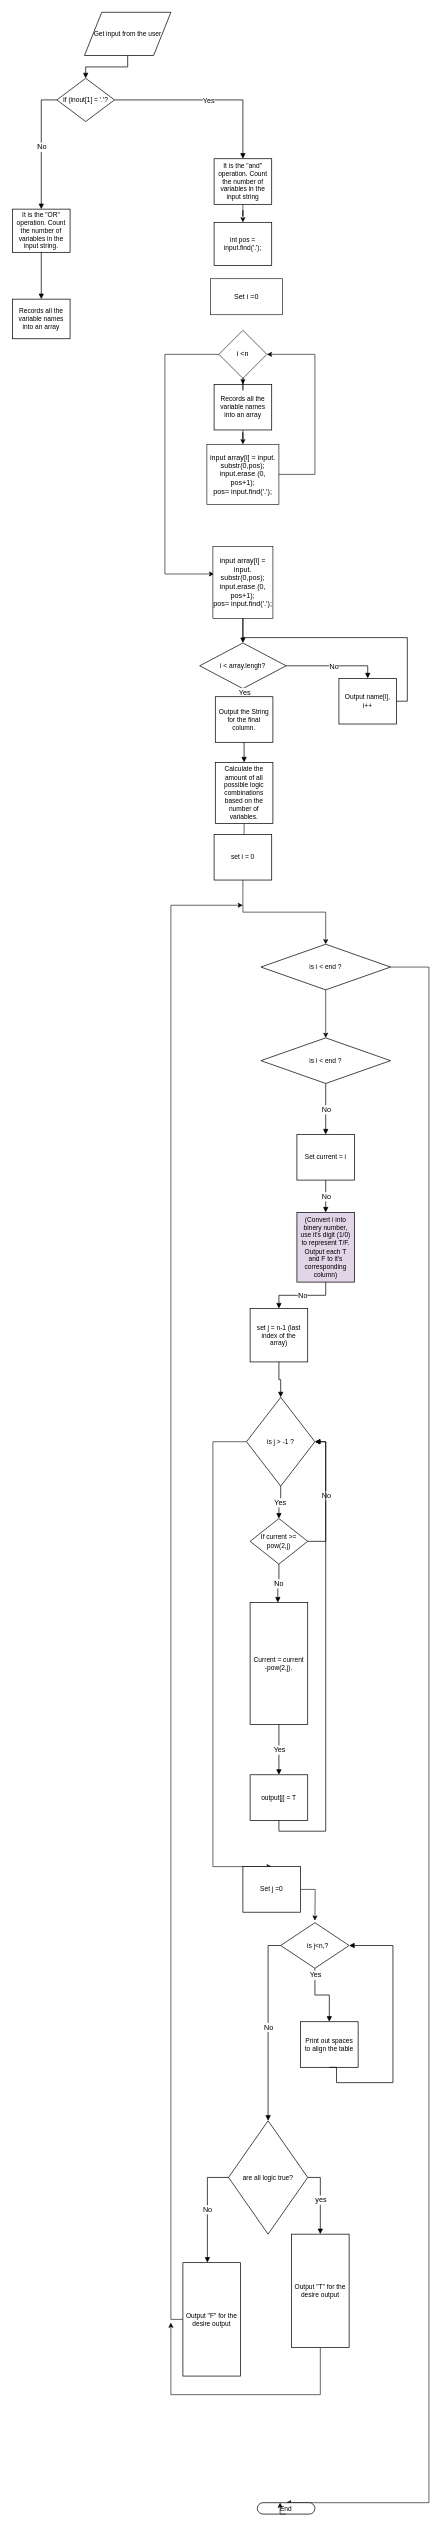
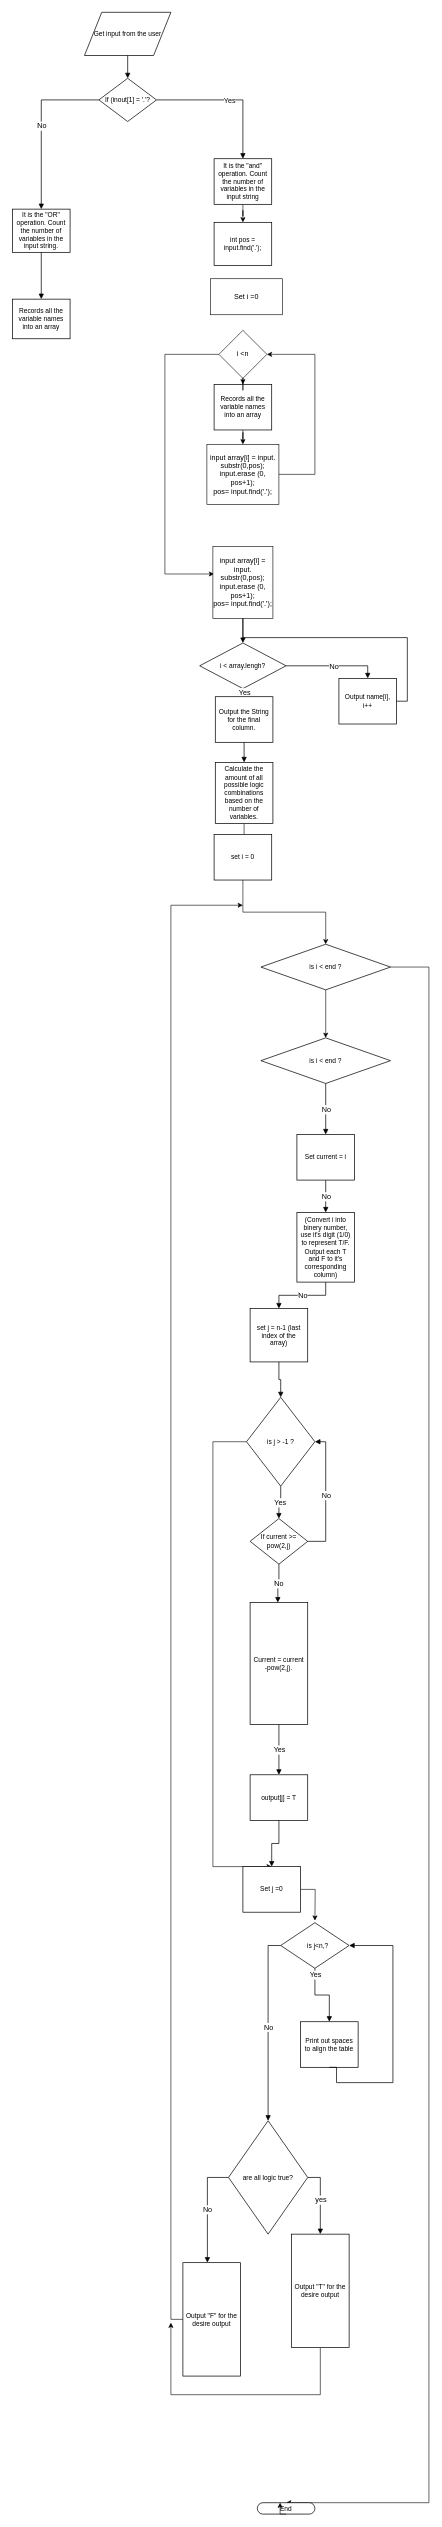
- <mxCell id="3" value="If (inout[1] = '.'?" style="html=1;whiteSpace=wrap;rhombus;fontSize=11;fontColor=#000000;spacing=5;strokeOpacity=100;strokeWidth=1.2;" vertex="1" parent="1"><mxGeometry x="94" y="130" width="96" height="72" as="geometry" /></mxCell>
+ <mxCell id="3" value="If (inout[1] = '.'?" style="html=1;whiteSpace=wrap;rhombus;fontSize=11;fontColor=#000000;spacing=5;strokeOpacity=100;strokeWidth=1.2;" vertex="1" parent="1"><mxGeometry x="164" y="130" width="96" height="72" as="geometry" /></mxCell>
- <mxCell id="74" value="(Convert i into binery number, use it's digit (1/0) to represent T/F. Output each T and F to it's corresponding column)" style="html=1;whiteSpace=wrap;fontSize=11;fontColor=#000000;spacing=5;strokeOpacity=100;strokeWidth=1.2;fillColor=#e1d5e7;" vertex="1" parent="1"><mxGeometry x="494" y="2020" width="96" height="116" as="geometry" /></mxCell>
+ <mxCell id="74" value="(Convert i into binery number, use it's digit (1/0) to represent T/F. Output each T and F to it's corresponding column)" style="html=1;whiteSpace=wrap;;fontSize=11;fontColor=#000000;spacing=5;strokeOpacity=100;strokeWidth=1.2;" vertex="1" parent="1"><mxGeometry x="494" y="2020" width="96" height="116" as="geometry" /></mxCell>
- <mxCell id="67" value="" style="html=1;jettySize=18;fontSize=11;strokeWidth=1.2;rounded=1;arcSize=0;edgeStyle=orthogonalEdgeStyle;startArrow=none;endArrow=block;endFill=1;exitX=0.5;exitY=1.008;exitPerimeter=1;entryX=1.007;entryY=0.5;entryPerimeter=1;" edge="1" parent="1" source="64" target="38"><mxGeometry width="100" height="100" relative="1" as="geometry" /></mxCell>
+ <mxCell id="67" value="" style="html=1;jettySize=18;fontSize=11;strokeWidth=1.2;rounded=1;arcSize=0;edgeStyle=orthogonalEdgeStyle;startArrow=none;endArrow=block;endFill=1;exitX=0.5;exitY=1.008;exitPerimeter=1;" edge="1" parent="1" source="64" target="77"><mxGeometry width="100" height="100" relative="1" as="geometry" /></mxCell>
